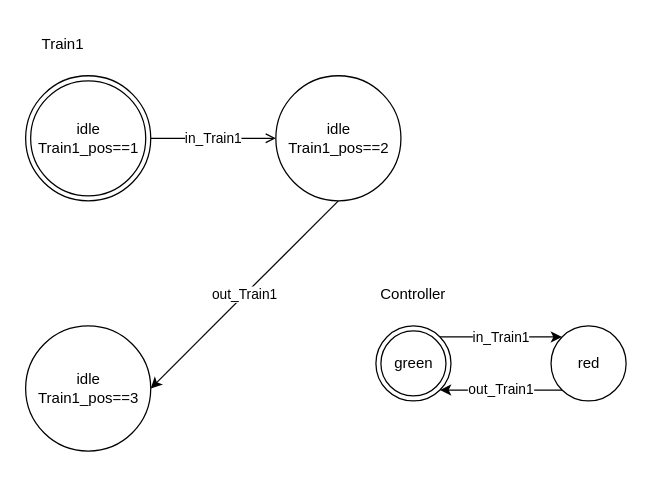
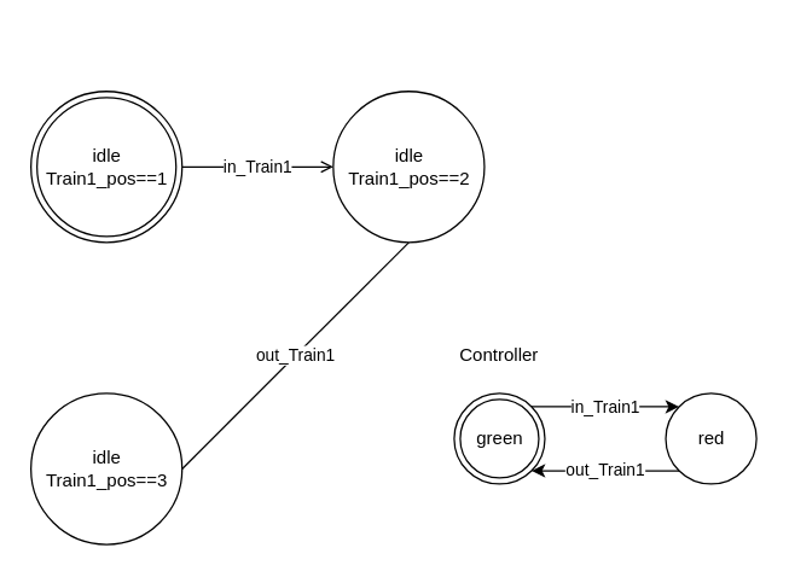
- <mxCell id="6" value="Train1" style="text;html=1;strokeColor=none;fillColor=none;align=center;verticalAlign=middle;whiteSpace=wrap;rounded=0;" parent="1" vertex="1"><mxGeometry x="20" y="20" width="60" height="30" as="geometry" /></mxCell>
- <mxCell id="3" value="out_Train1" style="edgeStyle=none;html=1;exitX=0.5;exitY=1;exitDx=0;exitDy=0;entryX=1;entryY=0.5;entryDx=0;entryDy=0;" parent="1" source="4" target="5" edge="1"><mxGeometry relative="1" as="geometry" /></mxCell>
+ <mxCell id="3" value="out_Train1" style="edgeStyle=none;html=1;exitX=0.5;exitY=1;exitDx=0;exitDy=0;entryX=1;entryY=0.5;entryDx=0;entryDy=0;endArrow=none;" parent="1" source="4" target="5" edge="1"><mxGeometry relative="1" as="geometry" /></mxCell>
